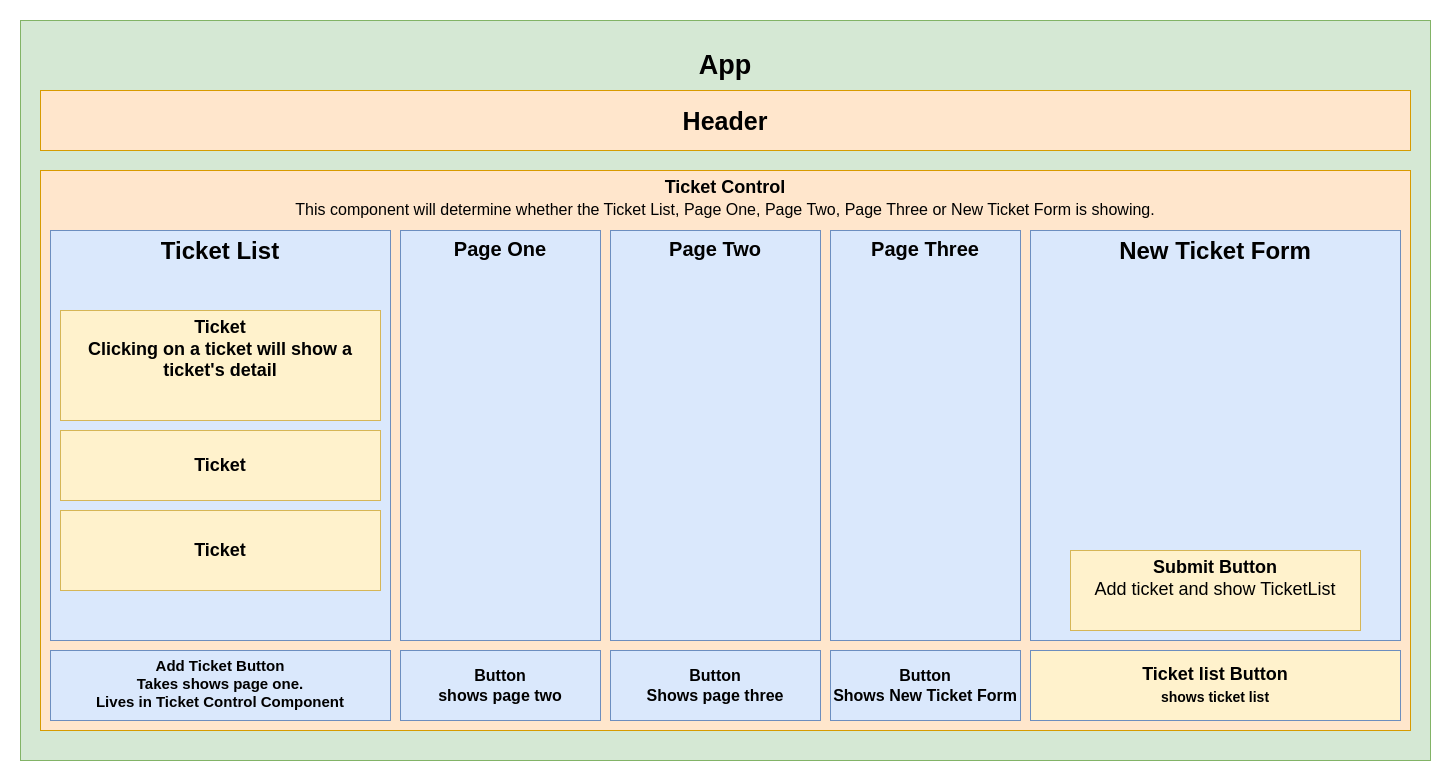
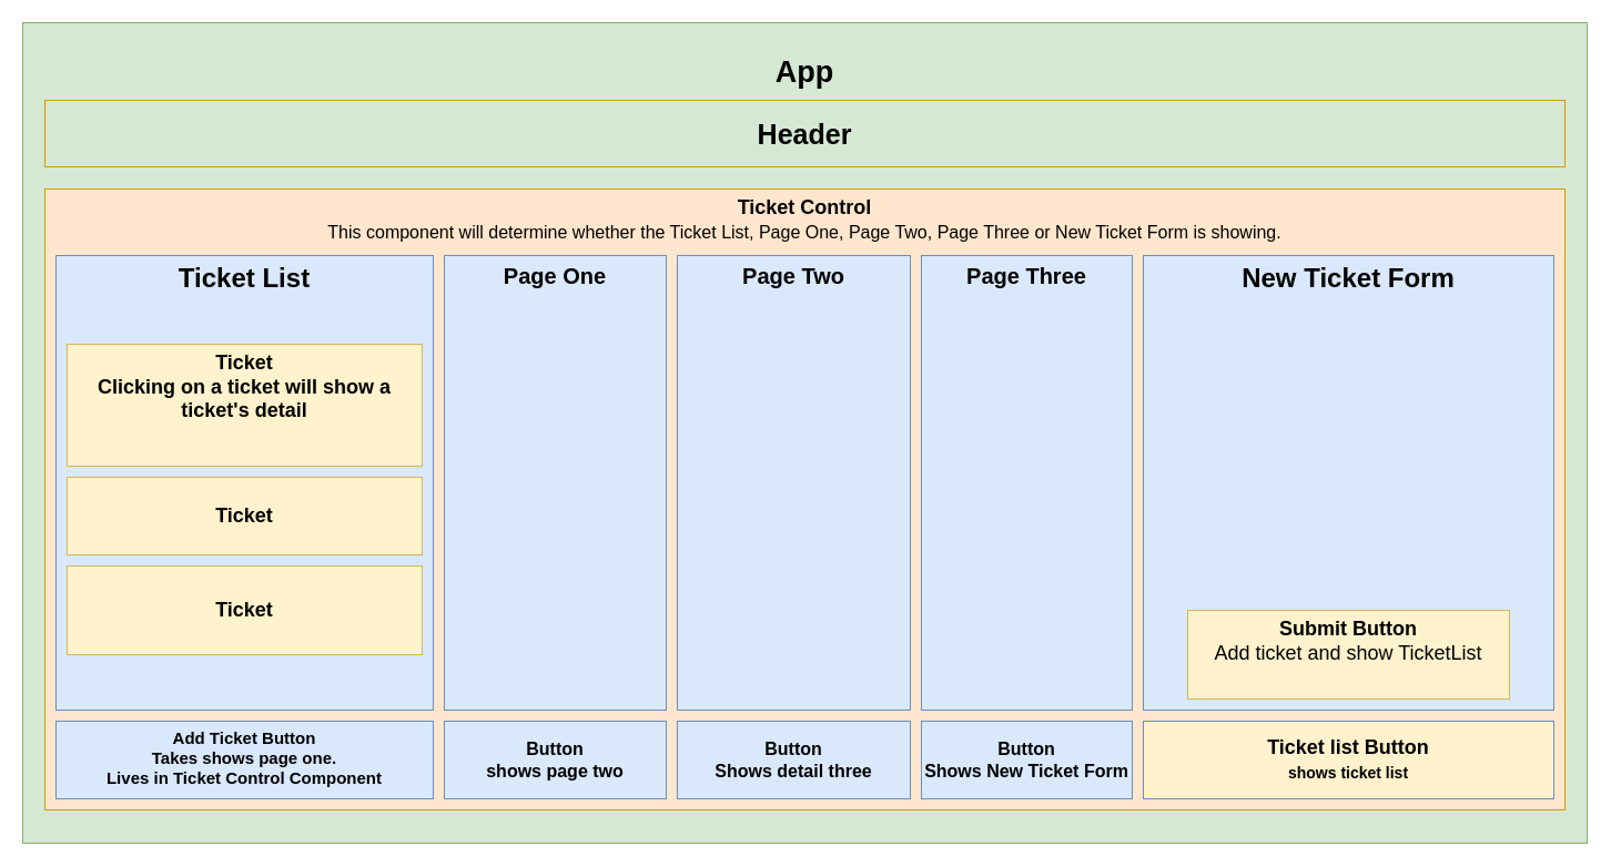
- <mxCell id="3" value="Header" style="rounded=0;whiteSpace=wrap;html=1;fillColor=#ffe6cc;strokeColor=#d79b00;fontSize=25;fontStyle=1" vertex="1" parent="1"><mxGeometry x="40" y="90" width="1370" height="60" as="geometry" /></mxCell>
+ <mxCell id="3" value="Header" style="rounded=0;whiteSpace=wrap;html=1;fillColor=#d5e8d4;strokeColor=#d79b00;fontSize=25;fontStyle=1;" vertex="1" parent="1"><mxGeometry x="40" y="90" width="1370" height="60" as="geometry" /></mxCell>
- <mxCell id="12" value="Button&lt;br style=&quot;font-size: 16px;&quot;&gt;Shows page three" style="rounded=0;whiteSpace=wrap;html=1;fillColor=#dae8fc;strokeColor=#6c8ebf;fontStyle=1;fontSize=16;" vertex="1" parent="1"><mxGeometry x="610" y="650" width="210" height="70" as="geometry" /></mxCell>
+ <mxCell id="12" value="Button&lt;br style=&quot;font-size: 16px;&quot;&gt;Shows detail three" style="rounded=0;whiteSpace=wrap;html=1;fillColor=#dae8fc;strokeColor=#6c8ebf;fontStyle=1;fontSize=16;" vertex="1" parent="1"><mxGeometry x="610" y="650" width="210" height="70" as="geometry" /></mxCell>
